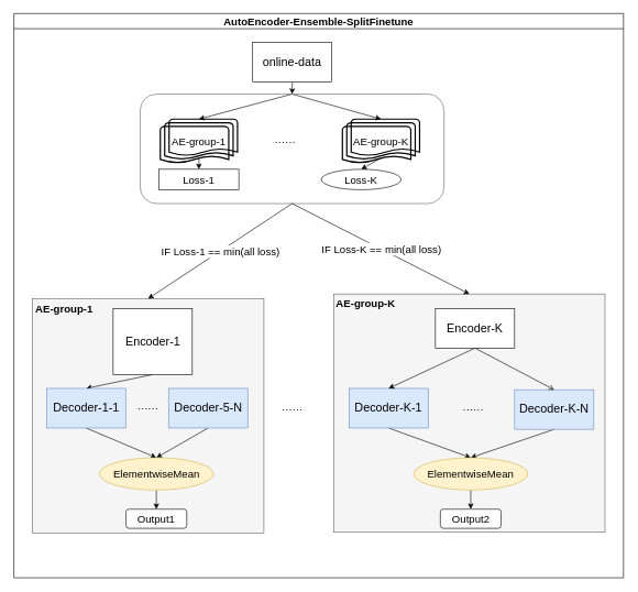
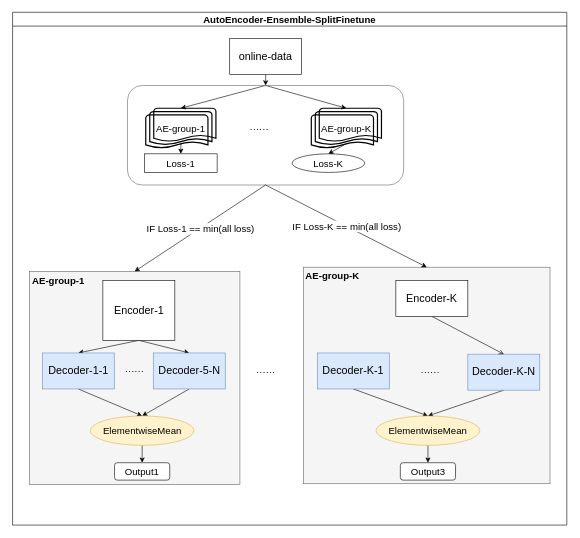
- <mxCell id="25" style="edgeStyle=none;rounded=0;orthogonalLoop=1;jettySize=auto;html=1;exitX=0.5;exitY=1;exitDx=0;exitDy=0;entryX=0.5;entryY=0;entryDx=0;entryDy=0;" edge="1" parent="2" source="27" target="16"><mxGeometry relative="1" as="geometry" /></mxCell>
+ <mxCell id="9" style="edgeStyle=none;rounded=0;orthogonalLoop=1;jettySize=auto;html=1;exitX=0.5;exitY=1;exitDx=0;exitDy=0;entryX=0.5;entryY=0;entryDx=0;entryDy=0;" edge="1" parent="2" source="10" target="14"><mxGeometry relative="1" as="geometry" /></mxCell>
- <mxCell id="31" value="Output2" style="rounded=1;whiteSpace=wrap;html=1;fontSize=16;" vertex="1" parent="2"><mxGeometry x="646.5" y="751" width="92" height="29" as="geometry" /></mxCell>
+ <mxCell id="31" value="Output3" style="rounded=1;whiteSpace=wrap;html=1;fontSize=16;" vertex="1" parent="2"><mxGeometry x="646.5" y="751" width="92" height="29" as="geometry" /></mxCell>
